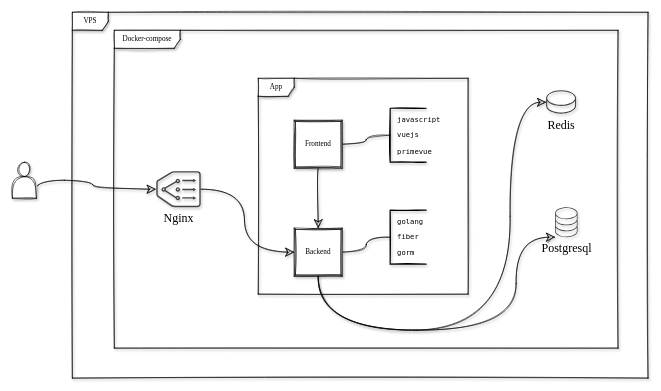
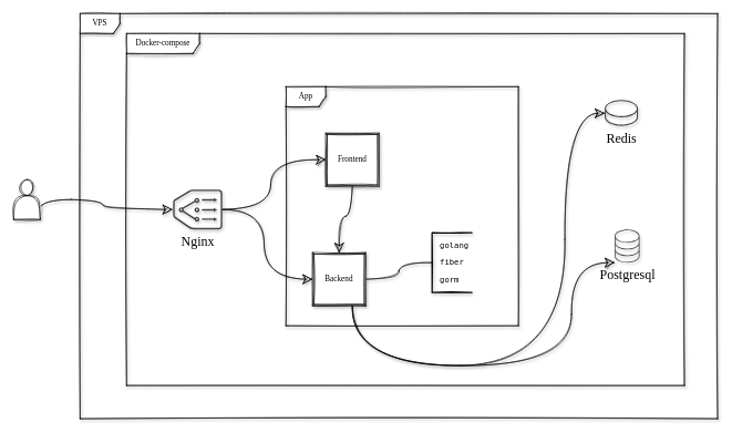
- <mxCell id="19" value="&lt;p dir=&quot;auto&quot;&gt;&lt;code&gt;javascript&lt;br&gt;&lt;/code&gt;&lt;/p&gt;&lt;p dir=&quot;auto&quot;&gt;&lt;code&gt;vuejs&lt;/code&gt;&lt;/p&gt;&lt;p dir=&quot;auto&quot;&gt;&lt;code&gt;primevue&lt;br&gt;&lt;/code&gt;&lt;/p&gt;" style="strokeWidth=2;html=1;shape=mxgraph.flowchart.annotation_1;align=left;pointerEvents=1;shadow=1;glass=0;sketch=1;fontFamily=Architects Daughter;fontSource=https%3A%2F%2Ffonts.googleapis.com%2Fcss%3Ffamily%3DArchitects%2BDaughter;spacingLeft=10;" vertex="1" parent="1"><mxGeometry x="650" y="180" width="60" height="90" as="geometry" /></mxCell>
- <mxCell id="11" style="edgeStyle=orthogonalEdgeStyle;curved=1;sketch=1;orthogonalLoop=1;jettySize=auto;html=1;shadow=1;fontFamily=Architects Daughter;fontSource=https%3A%2F%2Ffonts.googleapis.com%2Fcss%3Ffamily%3DArchitects%2BDaughter;endArrow=none;endFill=0;startSize=12;endSize=12;" edge="1" parent="1" source="12" target="19"><mxGeometry relative="1" as="geometry" /></mxCell>
+ <mxCell id="7" style="edgeStyle=orthogonalEdgeStyle;curved=1;sketch=1;orthogonalLoop=1;jettySize=auto;html=1;entryX=0;entryY=0.5;entryDx=0;entryDy=0;shadow=1;fontFamily=Architects Daughter;fontSource=https%3A%2F%2Ffonts.googleapis.com%2Fcss%3Ffamily%3DArchitects%2BDaughter;endArrow=classic;endFill=1;startSize=12;endSize=12;" edge="1" parent="1" source="9" target="12"><mxGeometry relative="1" as="geometry" /></mxCell>
- <mxCell id="16" value="Backend" style="shape=ext;double=1;whiteSpace=wrap;html=1;aspect=fixed;shadow=1;glass=0;sketch=1;fontFamily=Architects Daughter;fontSource=https%3A%2F%2Ffonts.googleapis.com%2Fcss%3Ffamily%3DArchitects%2BDaughter;" vertex="1" parent="1"><mxGeometry x="490" y="380" width="80" height="80" as="geometry" /></mxCell>
+ <mxCell id="16" value="Backend" style="shape=ext;double=1;whiteSpace=wrap;html=1;aspect=fixed;shadow=1;glass=0;sketch=1;fontFamily=Architects Daughter;fontSource=https%3A%2F%2Ffonts.googleapis.com%2Fcss%3Ffamily%3DArchitects%2BDaughter;" vertex="1" parent="1"><mxGeometry x="470" y="380" width="80" height="80" as="geometry" /></mxCell>
